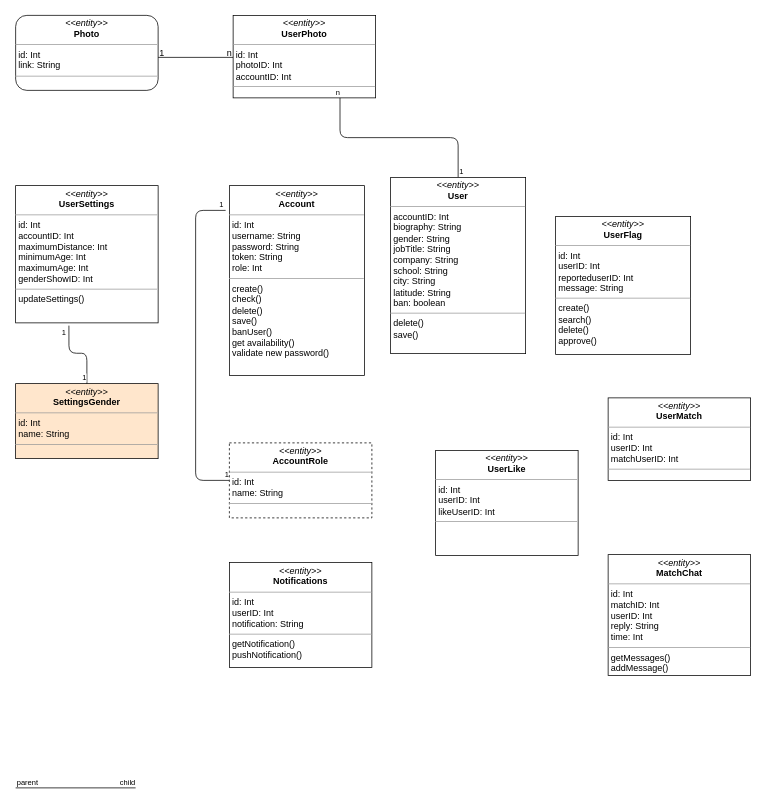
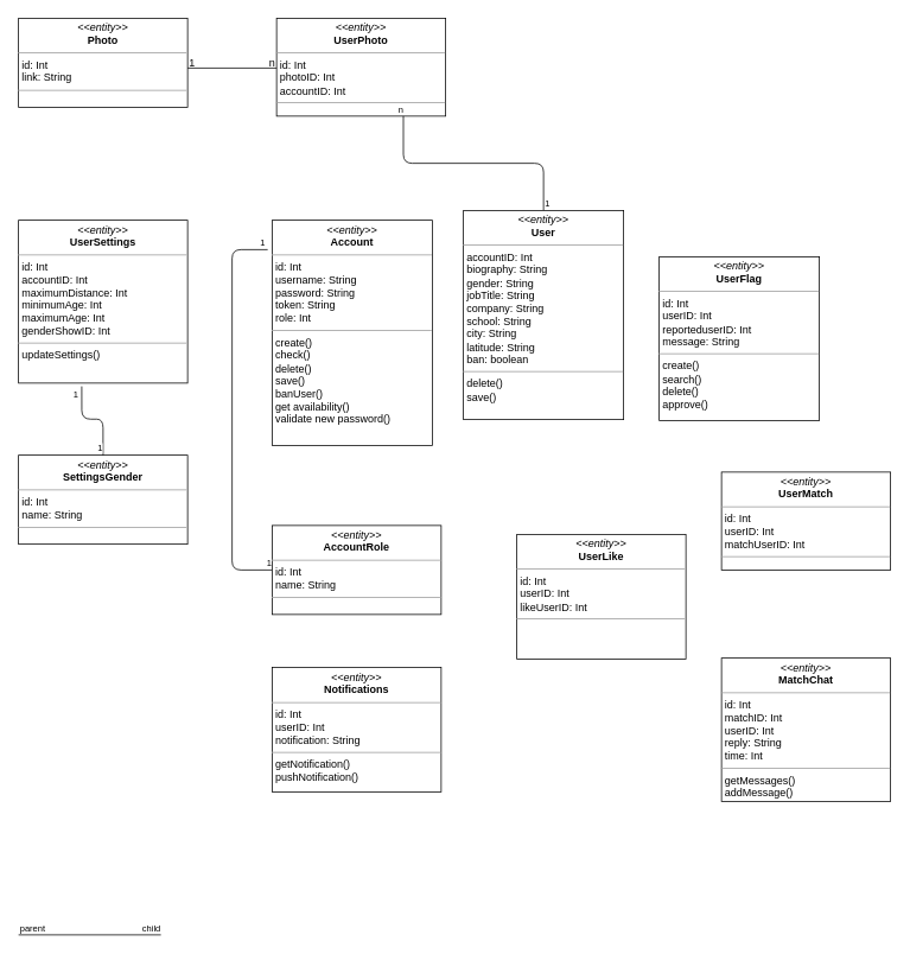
- <mxCell id="5" value="&lt;p style=&quot;margin: 0px ; margin-top: 4px ; text-align: center&quot;&gt;&lt;i&gt;&amp;lt;&amp;lt;entity&amp;gt;&amp;gt;&lt;/i&gt;&lt;br&gt;&lt;b&gt;Photo&lt;/b&gt;&lt;/p&gt;&lt;hr size=&quot;1&quot;&gt;&lt;p style=&quot;margin: 0px 0px 0px 4px&quot;&gt;id: Int&lt;/p&gt;&lt;p style=&quot;margin: 0px 0px 0px 4px&quot;&gt;link: String&lt;/p&gt;&lt;hr size=&quot;1&quot;&gt;&lt;p style=&quot;margin: 0px ; margin-left: 4px&quot;&gt;&lt;br&gt;&lt;/p&gt;" style="verticalAlign=top;align=left;overflow=fill;fontSize=12;fontFamily=Helvetica;html=1;rounded=1;" parent="4" vertex="1"><mxGeometry width="190" height="100" as="geometry" /></mxCell>
+ <mxCell id="5" value="&lt;p style=&quot;margin: 0px ; margin-top: 4px ; text-align: center&quot;&gt;&lt;i&gt;&amp;lt;&amp;lt;entity&amp;gt;&amp;gt;&lt;/i&gt;&lt;br&gt;&lt;b&gt;Photo&lt;/b&gt;&lt;/p&gt;&lt;hr size=&quot;1&quot;&gt;&lt;p style=&quot;margin: 0px 0px 0px 4px&quot;&gt;id: Int&lt;/p&gt;&lt;p style=&quot;margin: 0px 0px 0px 4px&quot;&gt;link: String&lt;/p&gt;&lt;hr size=&quot;1&quot;&gt;&lt;p style=&quot;margin: 0px ; margin-left: 4px&quot;&gt;&lt;br&gt;&lt;/p&gt;" style="verticalAlign=top;align=left;overflow=fill;fontSize=12;fontFamily=Helvetica;html=1;" parent="4" vertex="1"><mxGeometry width="190" height="100" as="geometry" /></mxCell>
- <mxCell id="19" value="&lt;p style=&quot;margin: 0px ; margin-top: 4px ; text-align: center&quot;&gt;&lt;i&gt;&amp;lt;&amp;lt;entity&amp;gt;&amp;gt;&lt;/i&gt;&lt;br&gt;&lt;b&gt;SettingsGender&lt;/b&gt;&lt;/p&gt;&lt;hr size=&quot;1&quot;&gt;&lt;p style=&quot;margin: 0px 0px 0px 4px&quot;&gt;id: Int&lt;/p&gt;&lt;p style=&quot;margin: 0px 0px 0px 4px&quot;&gt;name: String&lt;/p&gt;&lt;hr size=&quot;1&quot;&gt;&lt;p style=&quot;margin: 0px ; margin-left: 4px&quot;&gt;&lt;br&gt;&lt;/p&gt;" style="verticalAlign=top;align=left;overflow=fill;fontSize=12;fontFamily=Helvetica;html=1;fillColor=#ffe6cc;" parent="1" vertex="1"><mxGeometry x="20" y="511" width="190" height="100" as="geometry" /></mxCell>
+ <mxCell id="19" value="&lt;p style=&quot;margin: 0px ; margin-top: 4px ; text-align: center&quot;&gt;&lt;i&gt;&amp;lt;&amp;lt;entity&amp;gt;&amp;gt;&lt;/i&gt;&lt;br&gt;&lt;b&gt;SettingsGender&lt;/b&gt;&lt;/p&gt;&lt;hr size=&quot;1&quot;&gt;&lt;p style=&quot;margin: 0px 0px 0px 4px&quot;&gt;id: Int&lt;/p&gt;&lt;p style=&quot;margin: 0px 0px 0px 4px&quot;&gt;name: String&lt;/p&gt;&lt;hr size=&quot;1&quot;&gt;&lt;p style=&quot;margin: 0px ; margin-left: 4px&quot;&gt;&lt;br&gt;&lt;/p&gt;" style="verticalAlign=top;align=left;overflow=fill;fontSize=12;fontFamily=Helvetica;html=1;" parent="1" vertex="1"><mxGeometry x="20" y="511" width="190" height="100" as="geometry" /></mxCell>
- <mxCell id="17" value="&lt;p style=&quot;margin: 0px ; margin-top: 4px ; text-align: center&quot;&gt;&lt;i&gt;&amp;lt;&amp;lt;entity&amp;gt;&amp;gt;&lt;/i&gt;&lt;br&gt;&lt;b&gt;AccountRole&lt;/b&gt;&lt;/p&gt;&lt;hr size=&quot;1&quot;&gt;&lt;p style=&quot;margin: 0px 0px 0px 4px&quot;&gt;id: Int&lt;/p&gt;&lt;p style=&quot;margin: 0px 0px 0px 4px&quot;&gt;name: String&lt;/p&gt;&lt;hr size=&quot;1&quot;&gt;&lt;p style=&quot;margin: 0px ; margin-left: 4px&quot;&gt;&lt;br&gt;&lt;/p&gt;" style="verticalAlign=top;align=left;overflow=fill;fontSize=12;fontFamily=Helvetica;html=1;dashed=1;" parent="1" vertex="1"><mxGeometry x="305" y="590" width="190" height="100" as="geometry" /></mxCell>
+ <mxCell id="17" value="&lt;p style=&quot;margin: 0px ; margin-top: 4px ; text-align: center&quot;&gt;&lt;i&gt;&amp;lt;&amp;lt;entity&amp;gt;&amp;gt;&lt;/i&gt;&lt;br&gt;&lt;b&gt;AccountRole&lt;/b&gt;&lt;/p&gt;&lt;hr size=&quot;1&quot;&gt;&lt;p style=&quot;margin: 0px 0px 0px 4px&quot;&gt;id: Int&lt;/p&gt;&lt;p style=&quot;margin: 0px 0px 0px 4px&quot;&gt;name: String&lt;/p&gt;&lt;hr size=&quot;1&quot;&gt;&lt;p style=&quot;margin: 0px ; margin-left: 4px&quot;&gt;&lt;br&gt;&lt;/p&gt;" style="verticalAlign=top;align=left;overflow=fill;fontSize=12;fontFamily=Helvetica;html=1;" parent="1" vertex="1"><mxGeometry x="305" y="590" width="190" height="100" as="geometry" /></mxCell>
